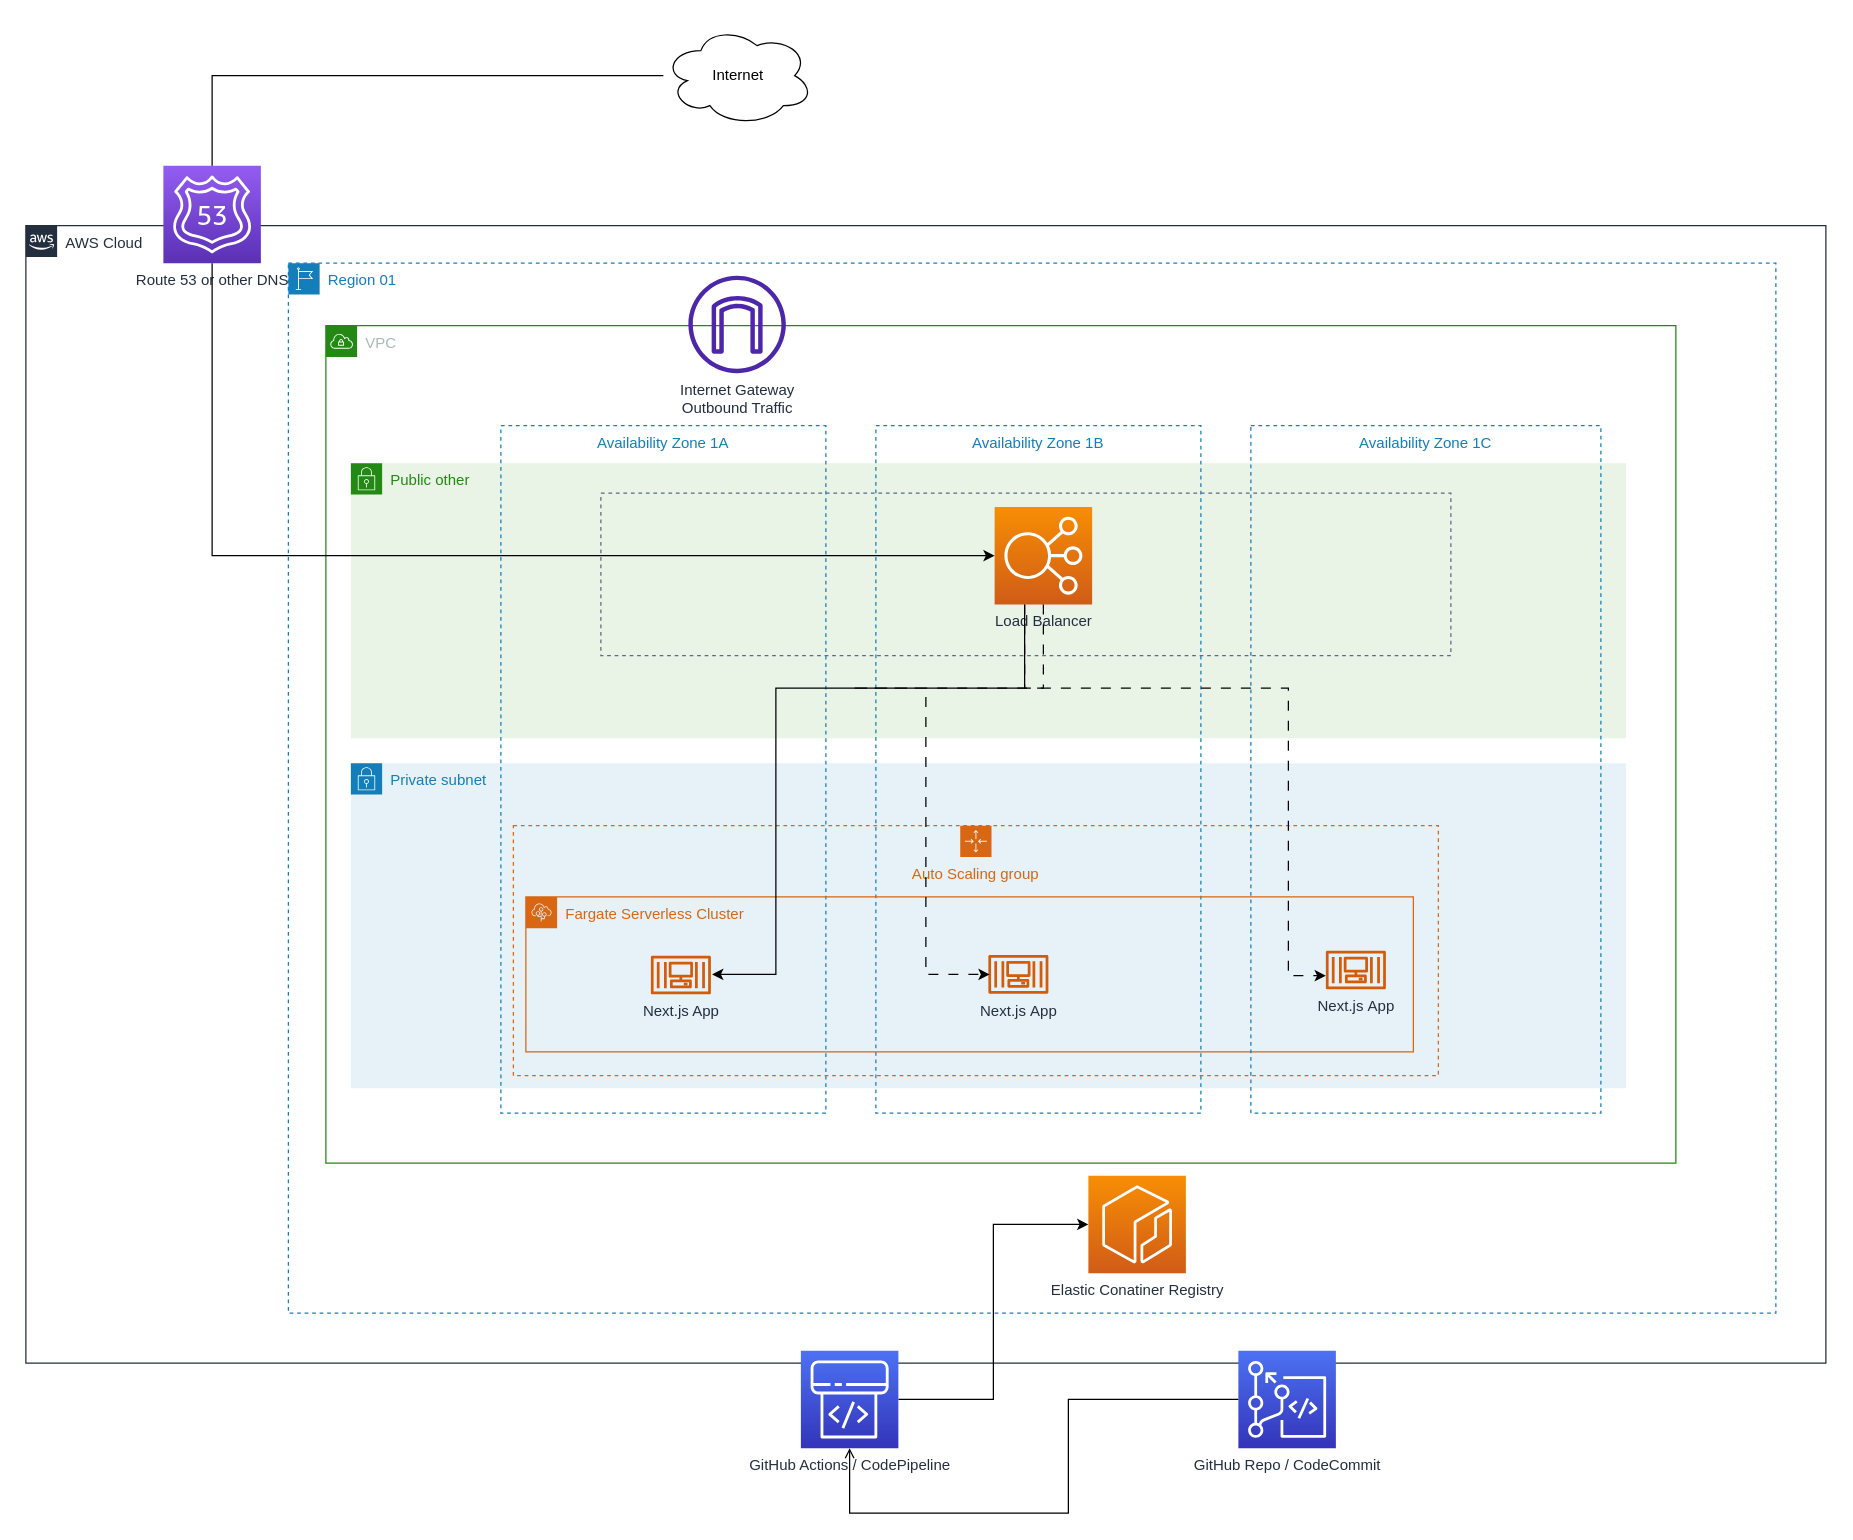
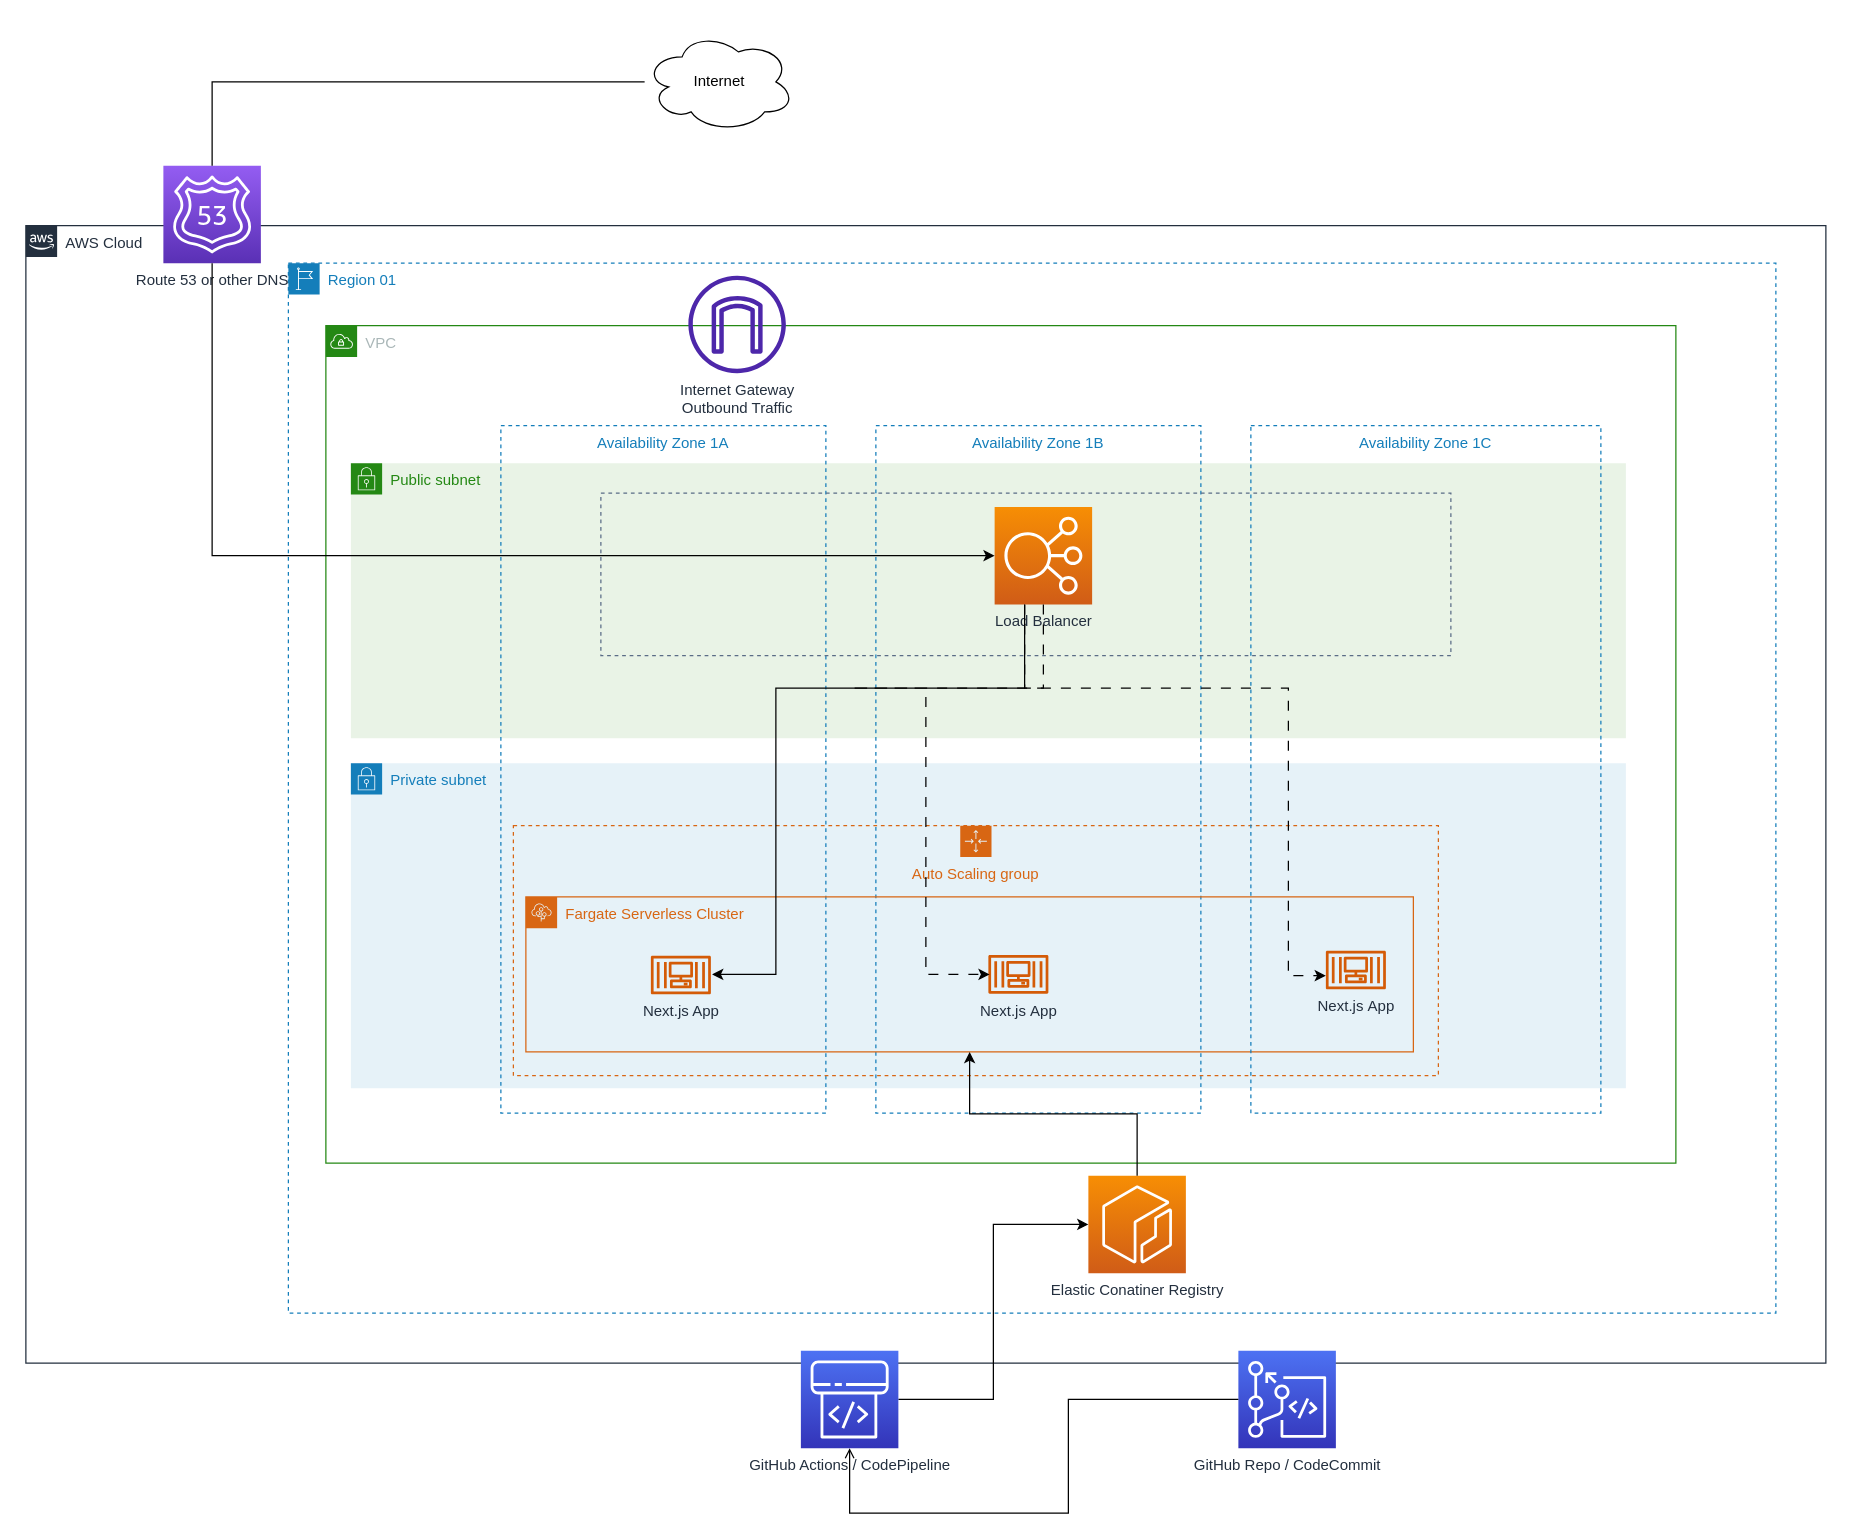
- <mxCell id="26" value="Internet" style="ellipse;shape=cloud;whiteSpace=wrap;html=1;" parent="1" vertex="1"><mxGeometry x="530" y="20" width="120" height="80" as="geometry" /></mxCell>
+ <mxCell id="26" value="Internet" style="ellipse;shape=cloud;whiteSpace=wrap;html=1;" parent="1" vertex="1"><mxGeometry x="515" y="25" width="120" height="80" as="geometry" /></mxCell>
- <mxCell id="6" value="Public other" style="points=[[0,0],[0.25,0],[0.5,0],[0.75,0],[1,0],[1,0.25],[1,0.5],[1,0.75],[1,1],[0.75,1],[0.5,1],[0.25,1],[0,1],[0,0.75],[0,0.5],[0,0.25]];outlineConnect=0;gradientColor=none;html=1;whiteSpace=wrap;fontSize=12;fontStyle=0;container=1;pointerEvents=0;collapsible=0;recursiveResize=0;shape=mxgraph.aws4.group;grIcon=mxgraph.aws4.group_security_group;grStroke=0;strokeColor=#248814;fillColor=#E9F3E6;verticalAlign=top;align=left;spacingLeft=30;fontColor=#248814;dashed=0;" parent="4" vertex="1"><mxGeometry x="20" y="110" width="1020" height="220" as="geometry" /></mxCell>
+ <mxCell id="6" value="Public subnet" style="points=[[0,0],[0.25,0],[0.5,0],[0.75,0],[1,0],[1,0.25],[1,0.5],[1,0.75],[1,1],[0.75,1],[0.5,1],[0.25,1],[0,1],[0,0.75],[0,0.5],[0,0.25]];outlineConnect=0;gradientColor=none;html=1;whiteSpace=wrap;fontSize=12;fontStyle=0;container=1;pointerEvents=0;collapsible=0;recursiveResize=0;shape=mxgraph.aws4.group;grIcon=mxgraph.aws4.group_security_group;grStroke=0;strokeColor=#248814;fillColor=#E9F3E6;verticalAlign=top;align=left;spacingLeft=30;fontColor=#248814;dashed=0;" parent="4" vertex="1"><mxGeometry x="20" y="110" width="1020" height="220" as="geometry" /></mxCell>
+ <mxCell id="22" style="edgeStyle=orthogonalEdgeStyle;rounded=0;orthogonalLoop=1;jettySize=auto;html=1;" parent="3" source="21" target="10" edge="1"><mxGeometry relative="1" as="geometry" /></mxCell>
